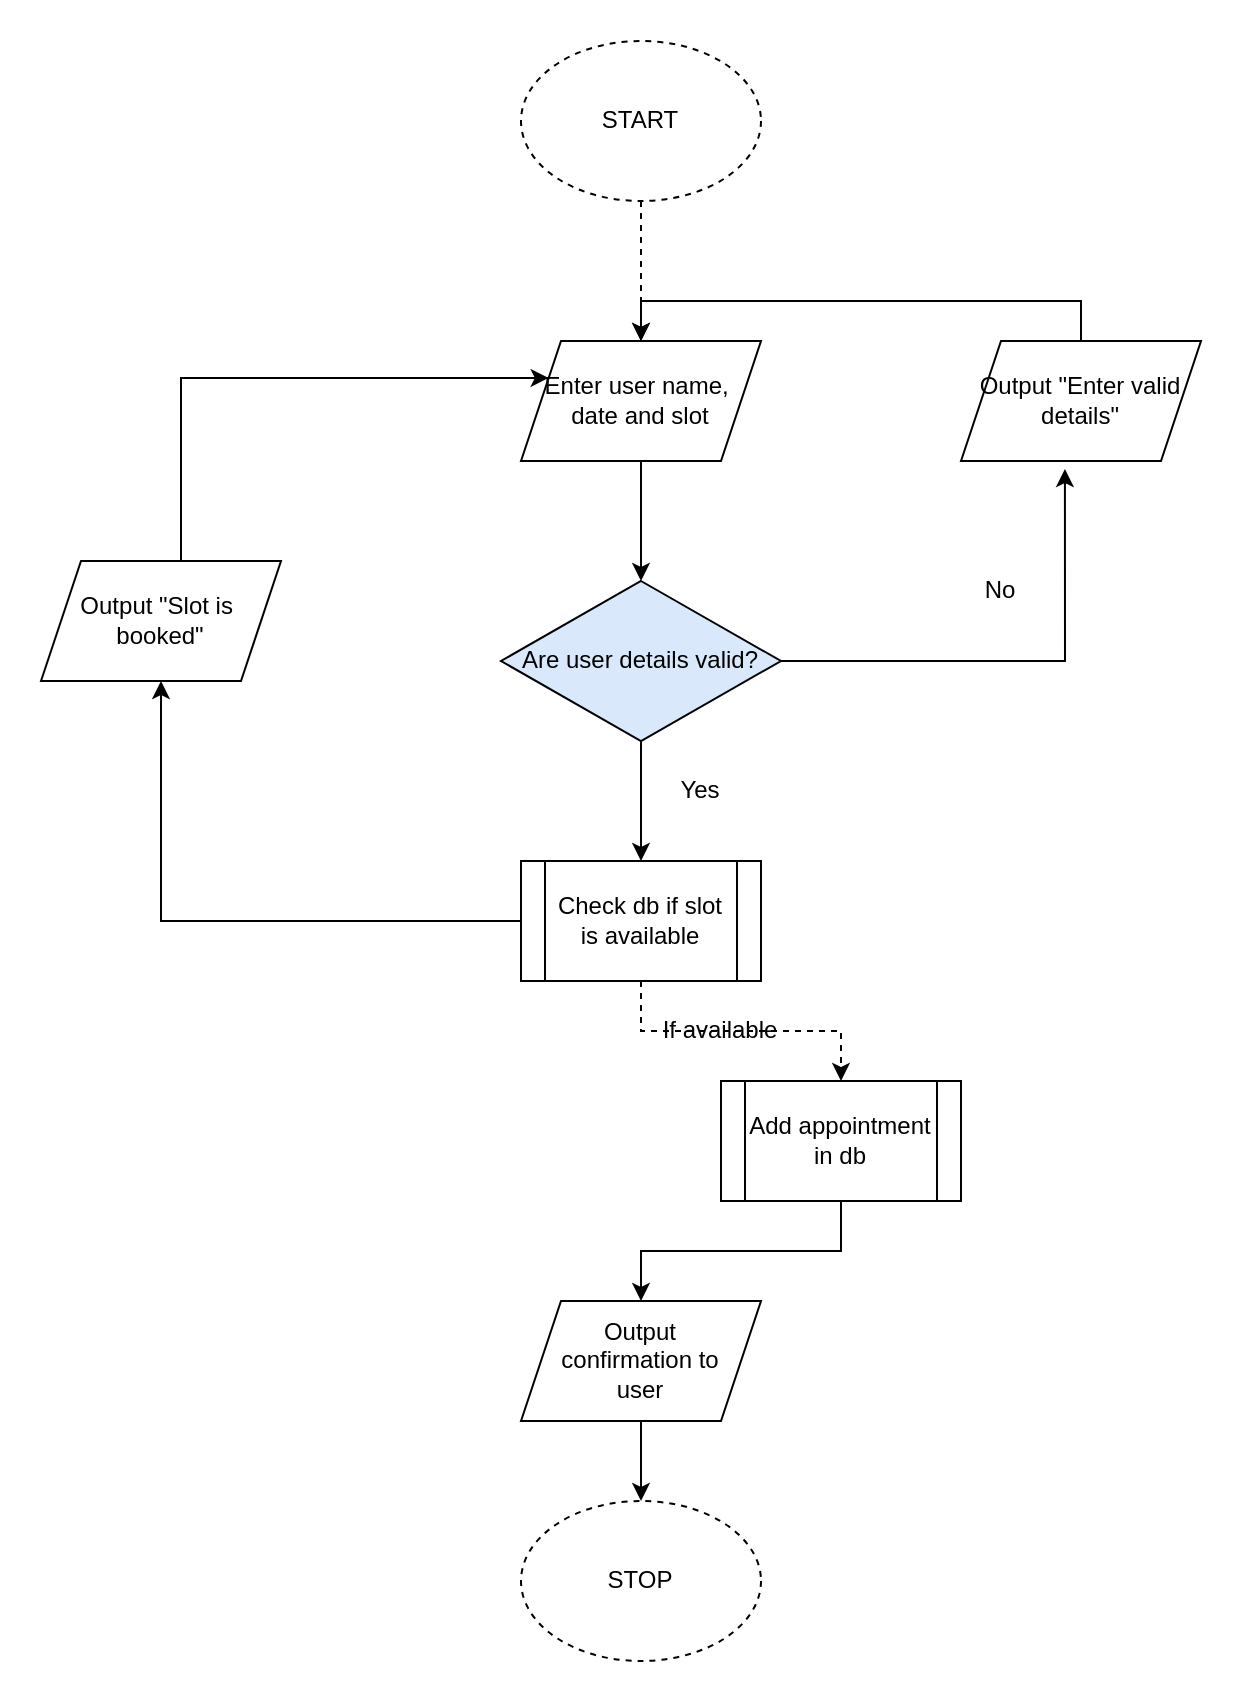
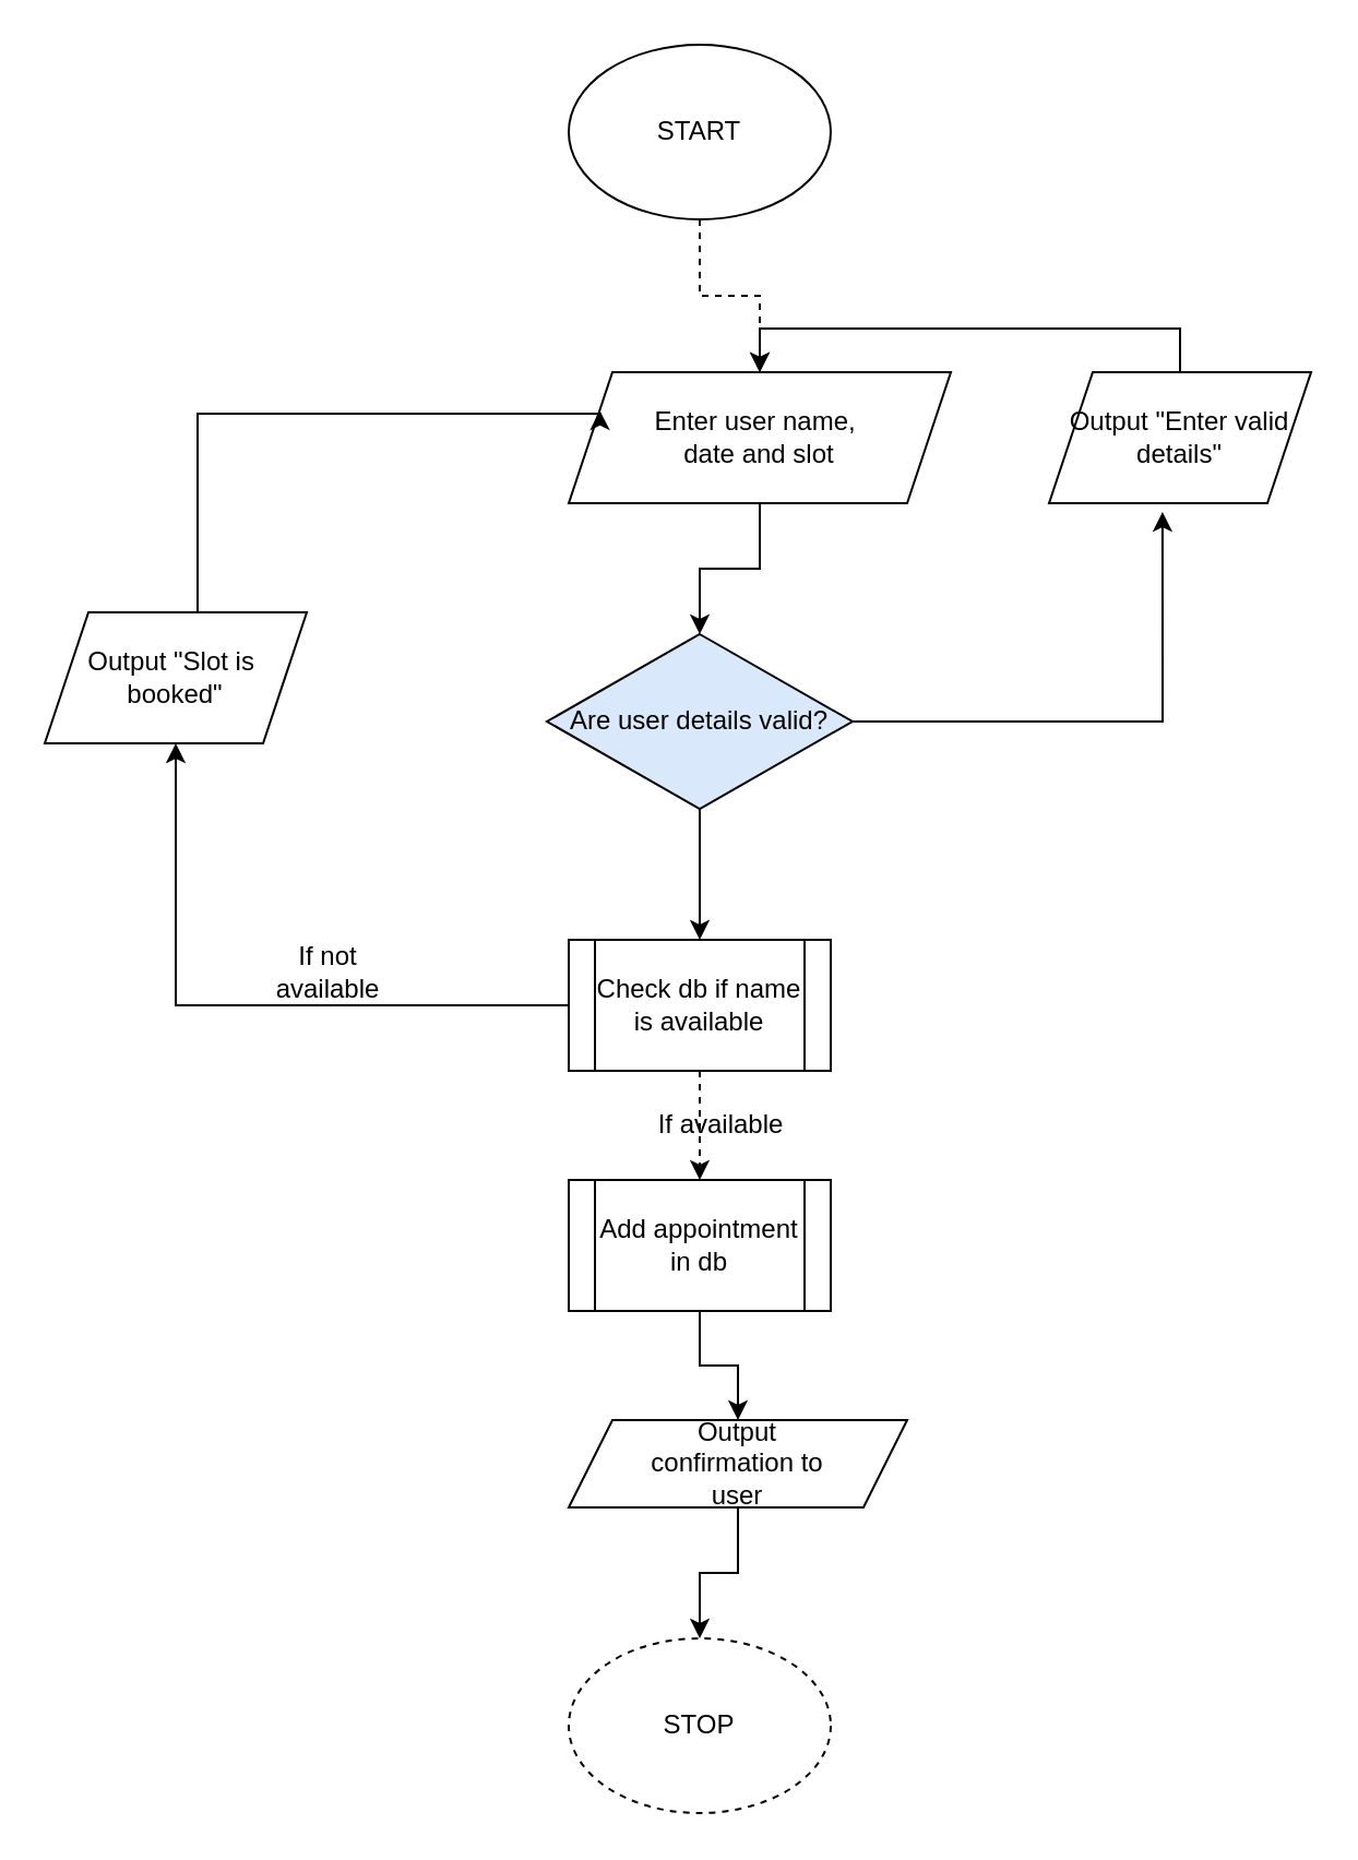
- <mxCell id="3" value="START" style="ellipse;whiteSpace=wrap;html=1;dashed=1;" vertex="1" parent="1"><mxGeometry x="260" y="20" width="120" height="80" as="geometry" /></mxCell>
+ <mxCell id="3" value="START" style="ellipse;whiteSpace=wrap;html=1;" vertex="1" parent="1"><mxGeometry x="260" y="20" width="120" height="80" as="geometry" /></mxCell>
- <mxCell id="5" value="Enter user name,&amp;nbsp;&lt;div&gt;date and slot&lt;/div&gt;" style="shape=parallelogram;perimeter=parallelogramPerimeter;whiteSpace=wrap;html=1;fixedSize=1;" vertex="1" parent="1"><mxGeometry x="260" y="170" width="120" height="60" as="geometry" /></mxCell>
+ <mxCell id="5" value="Enter user name,&amp;nbsp;&lt;div&gt;date and slot&lt;/div&gt;" style="shape=parallelogram;perimeter=parallelogramPerimeter;whiteSpace=wrap;html=1;fixedSize=1;" vertex="1" parent="1"><mxGeometry x="260" y="170" width="175" height="60" as="geometry" /></mxCell>
- <mxCell id="11" value="No" style="text;html=1;align=center;verticalAlign=middle;whiteSpace=wrap;rounded=0;" vertex="1" parent="1"><mxGeometry x="470" y="280" width="60" height="30" as="geometry" /></mxCell>
- <mxCell id="12" value="Yes" style="text;html=1;align=center;verticalAlign=middle;whiteSpace=wrap;rounded=0;" vertex="1" parent="1"><mxGeometry x="320" y="380" width="60" height="30" as="geometry" /></mxCell>
+ <mxCell id="24" value="If not available" style="text;html=1;align=center;verticalAlign=middle;whiteSpace=wrap;rounded=0;" vertex="1" parent="1"><mxGeometry x="120" y="430" width="60" height="30" as="geometry" /></mxCell>
- <mxCell id="15" value="Check db if slot is available" style="shape=process;whiteSpace=wrap;html=1;backgroundOutline=1;" vertex="1" parent="1"><mxGeometry x="260" y="430" width="120" height="60" as="geometry" /></mxCell>
+ <mxCell id="15" value="Check db if name is available" style="shape=process;whiteSpace=wrap;html=1;backgroundOutline=1;" vertex="1" parent="1"><mxGeometry x="260" y="430" width="120" height="60" as="geometry" /></mxCell>
- <mxCell id="18" value="If available" style="text;html=1;align=center;verticalAlign=middle;whiteSpace=wrap;rounded=0;" vertex="1" parent="1"><mxGeometry x="330" y="500" width="60" height="30" as="geometry" /></mxCell>
+ <mxCell id="18" value="If available" style="text;html=1;align=center;verticalAlign=middle;whiteSpace=wrap;rounded=0;" vertex="1" parent="1"><mxGeometry x="300" y="500" width="60" height="30" as="geometry" /></mxCell>
- <mxCell id="17" value="Add appointment in db" style="shape=process;whiteSpace=wrap;html=1;backgroundOutline=1;" vertex="1" parent="1"><mxGeometry x="360" y="540" width="120" height="60" as="geometry" /></mxCell>
+ <mxCell id="17" value="Add appointment in db" style="shape=process;whiteSpace=wrap;html=1;backgroundOutline=1;" vertex="1" parent="1"><mxGeometry x="260" y="540" width="120" height="60" as="geometry" /></mxCell>
- <mxCell id="20" value="Output&lt;div&gt;confirmation to&lt;/div&gt;&lt;div&gt;user&lt;/div&gt;" style="shape=parallelogram;perimeter=parallelogramPerimeter;whiteSpace=wrap;html=1;fixedSize=1;" vertex="1" parent="1"><mxGeometry x="260" y="650" width="120" height="60" as="geometry" /></mxCell>
+ <mxCell id="20" value="Output&lt;div&gt;confirmation to&lt;/div&gt;&lt;div&gt;user&lt;/div&gt;" style="shape=parallelogram;perimeter=parallelogramPerimeter;whiteSpace=wrap;html=1;fixedSize=1;" vertex="1" parent="1"><mxGeometry x="260" y="650" width="155" height="40" as="geometry" /></mxCell>
